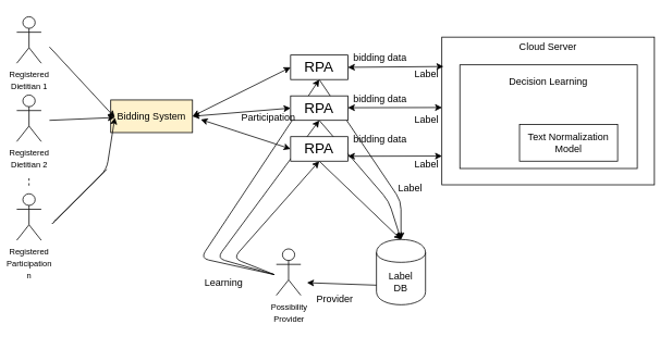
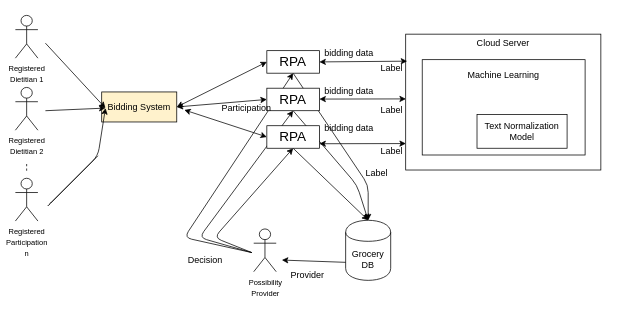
- <mxCell id="5" value="Decision Learning&lt;br&gt;&lt;br&gt;&lt;br&gt;&lt;br&gt;&lt;br&gt;&lt;br&gt;&lt;br&gt;" style="rounded=0;whiteSpace=wrap;html=1;" parent="1" vertex="1"><mxGeometry x="562" y="79" width="217" height="127" as="geometry" /></mxCell>
+ <mxCell id="5" value="Machine Learning&lt;br&gt;&lt;br&gt;&lt;br&gt;&lt;br&gt;&lt;br&gt;&lt;br&gt;&lt;br&gt;" style="rounded=0;whiteSpace=wrap;html=1;" parent="1" vertex="1"><mxGeometry x="562" y="79" width="217" height="127" as="geometry" /></mxCell>
- <mxCell id="15" value="Label&lt;br&gt;DB" style="shape=cylinder;whiteSpace=wrap;html=1;boundedLbl=1;backgroundOutline=1;" parent="1" vertex="1"><mxGeometry x="460" y="293" width="60" height="80" as="geometry" /></mxCell>
+ <mxCell id="15" value="Grocery&lt;br&gt;DB" style="shape=cylinder;whiteSpace=wrap;html=1;boundedLbl=1;backgroundOutline=1;" parent="1" vertex="1"><mxGeometry x="460" y="293" width="60" height="80" as="geometry" /></mxCell>
- <mxCell id="40" value="Learning" style="text;html=1;" parent="1" vertex="1"><mxGeometry x="247.5" y="333" width="90" height="20" as="geometry" /></mxCell>
+ <mxCell id="40" value="Decision" style="text;html=1;" parent="1" vertex="1"><mxGeometry x="247.5" y="333" width="90" height="20" as="geometry" /></mxCell>
